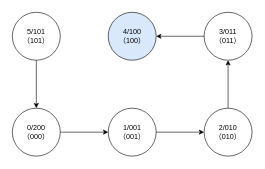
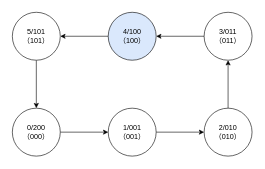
+ <mxCell id="12" style="edgeStyle=orthogonalEdgeStyle;rounded=0;orthogonalLoop=1;jettySize=auto;html=1;exitX=0;exitY=0.5;exitDx=0;exitDy=0;entryX=1;entryY=0.5;entryDx=0;entryDy=0;" parent="1" source="13" target="3" edge="1"><mxGeometry relative="1" as="geometry" /></mxCell>
